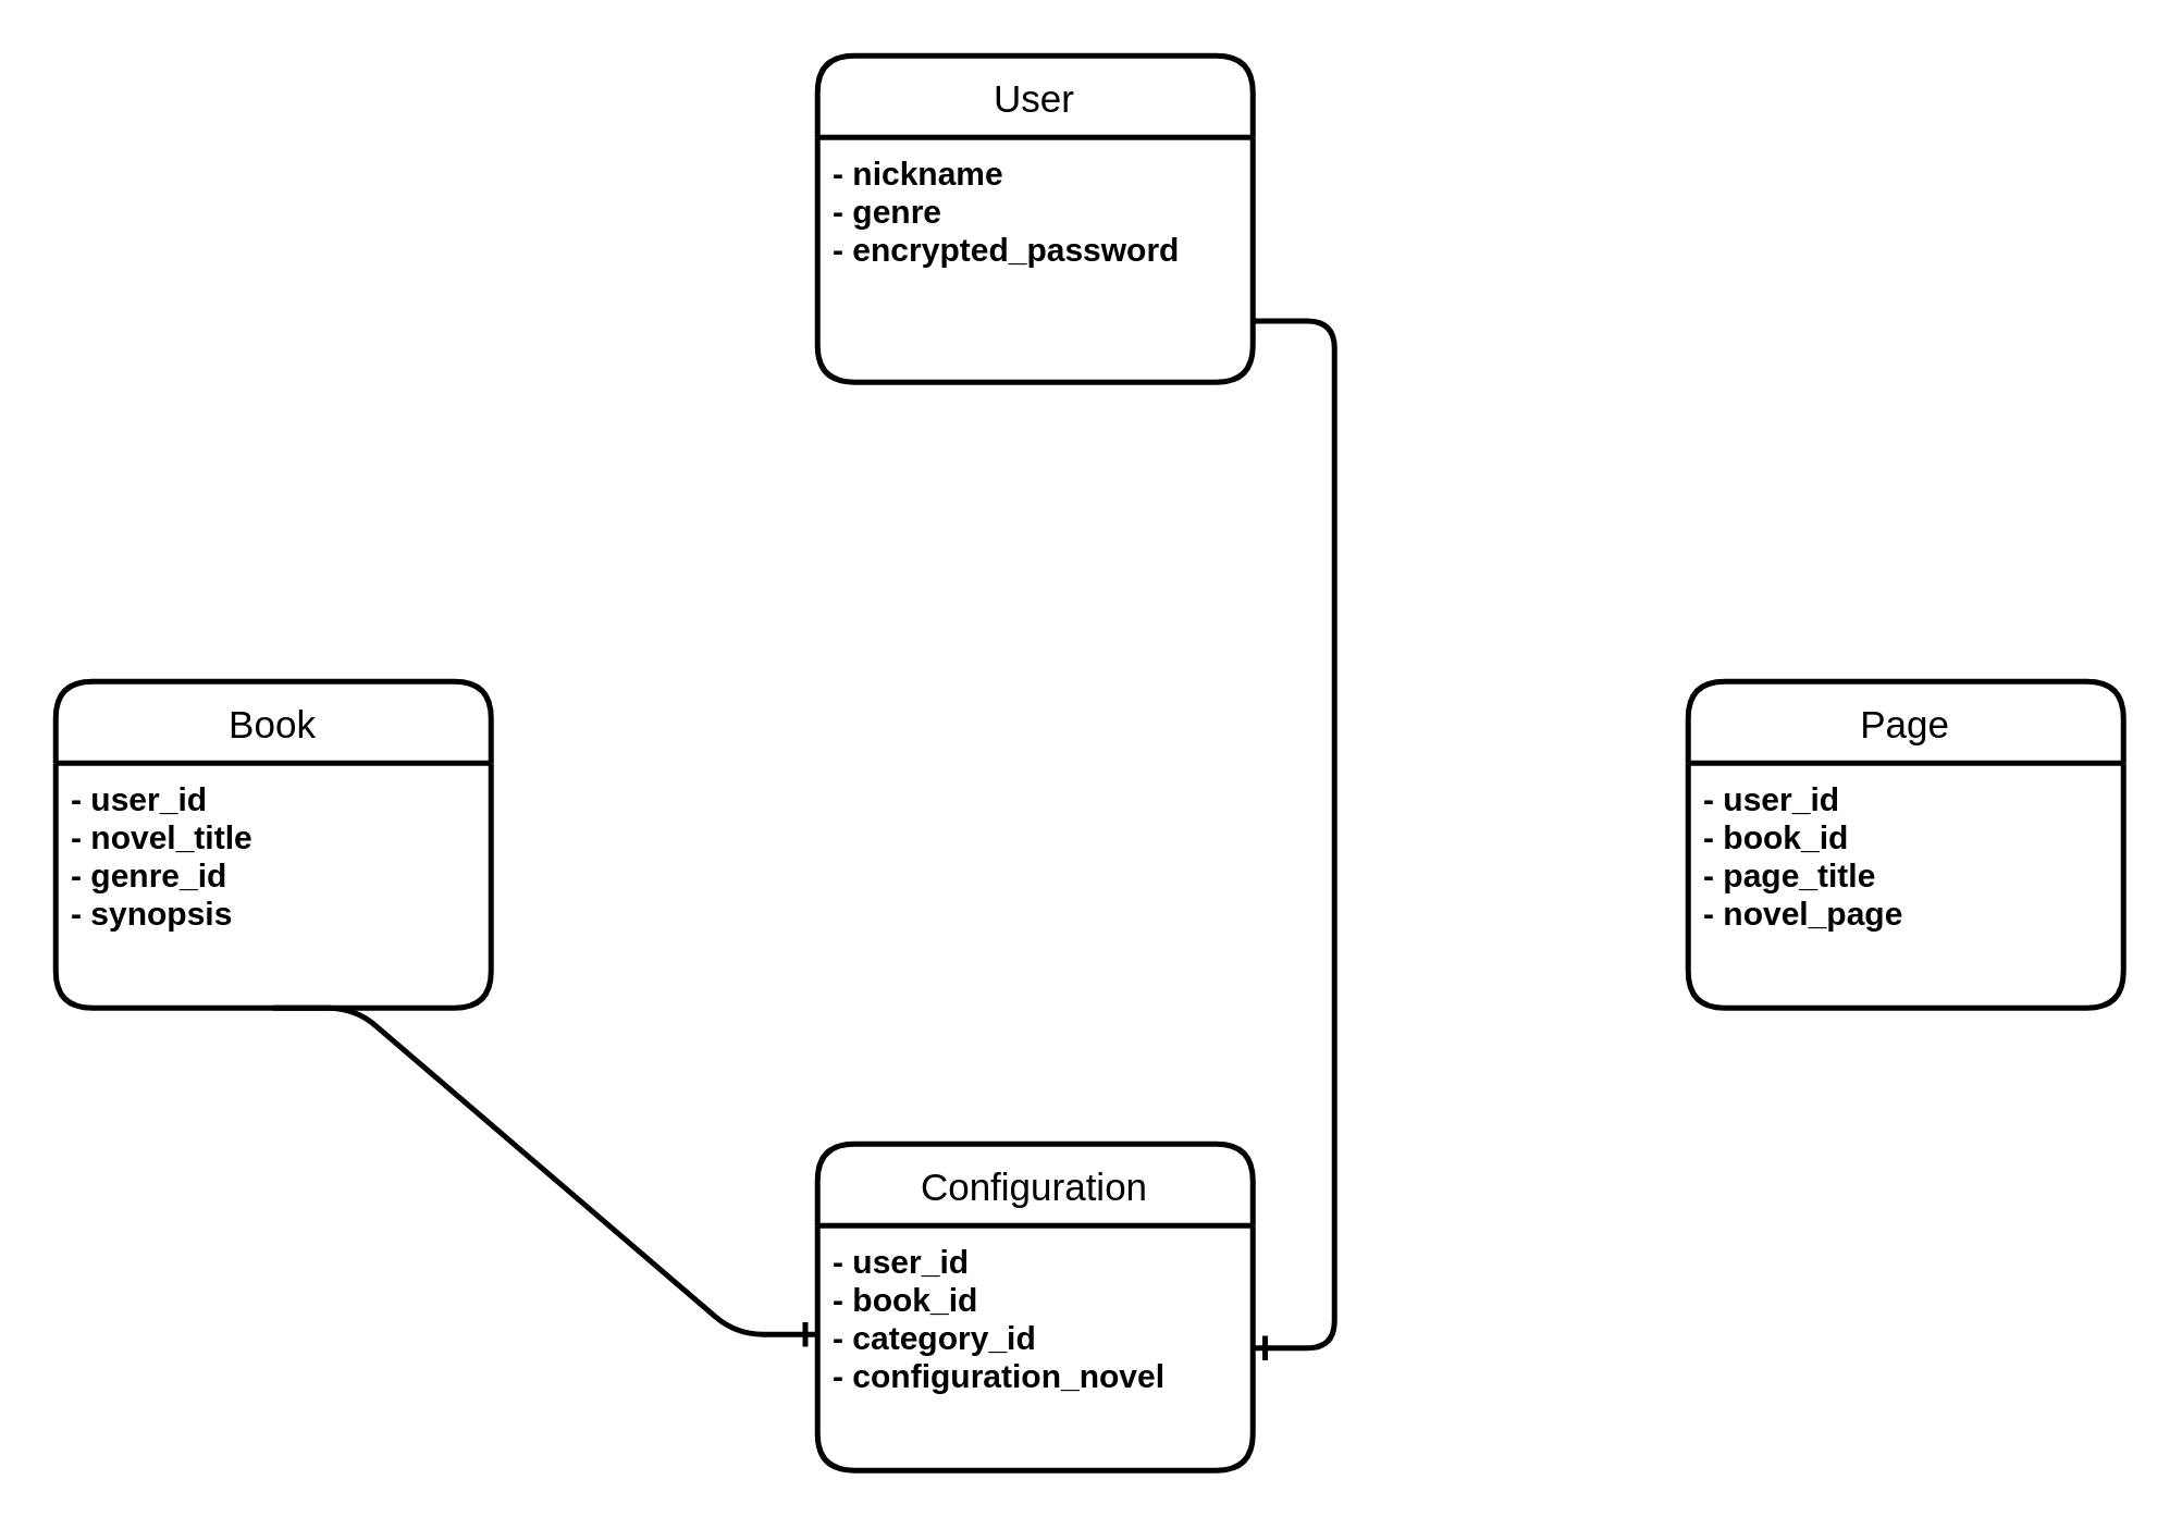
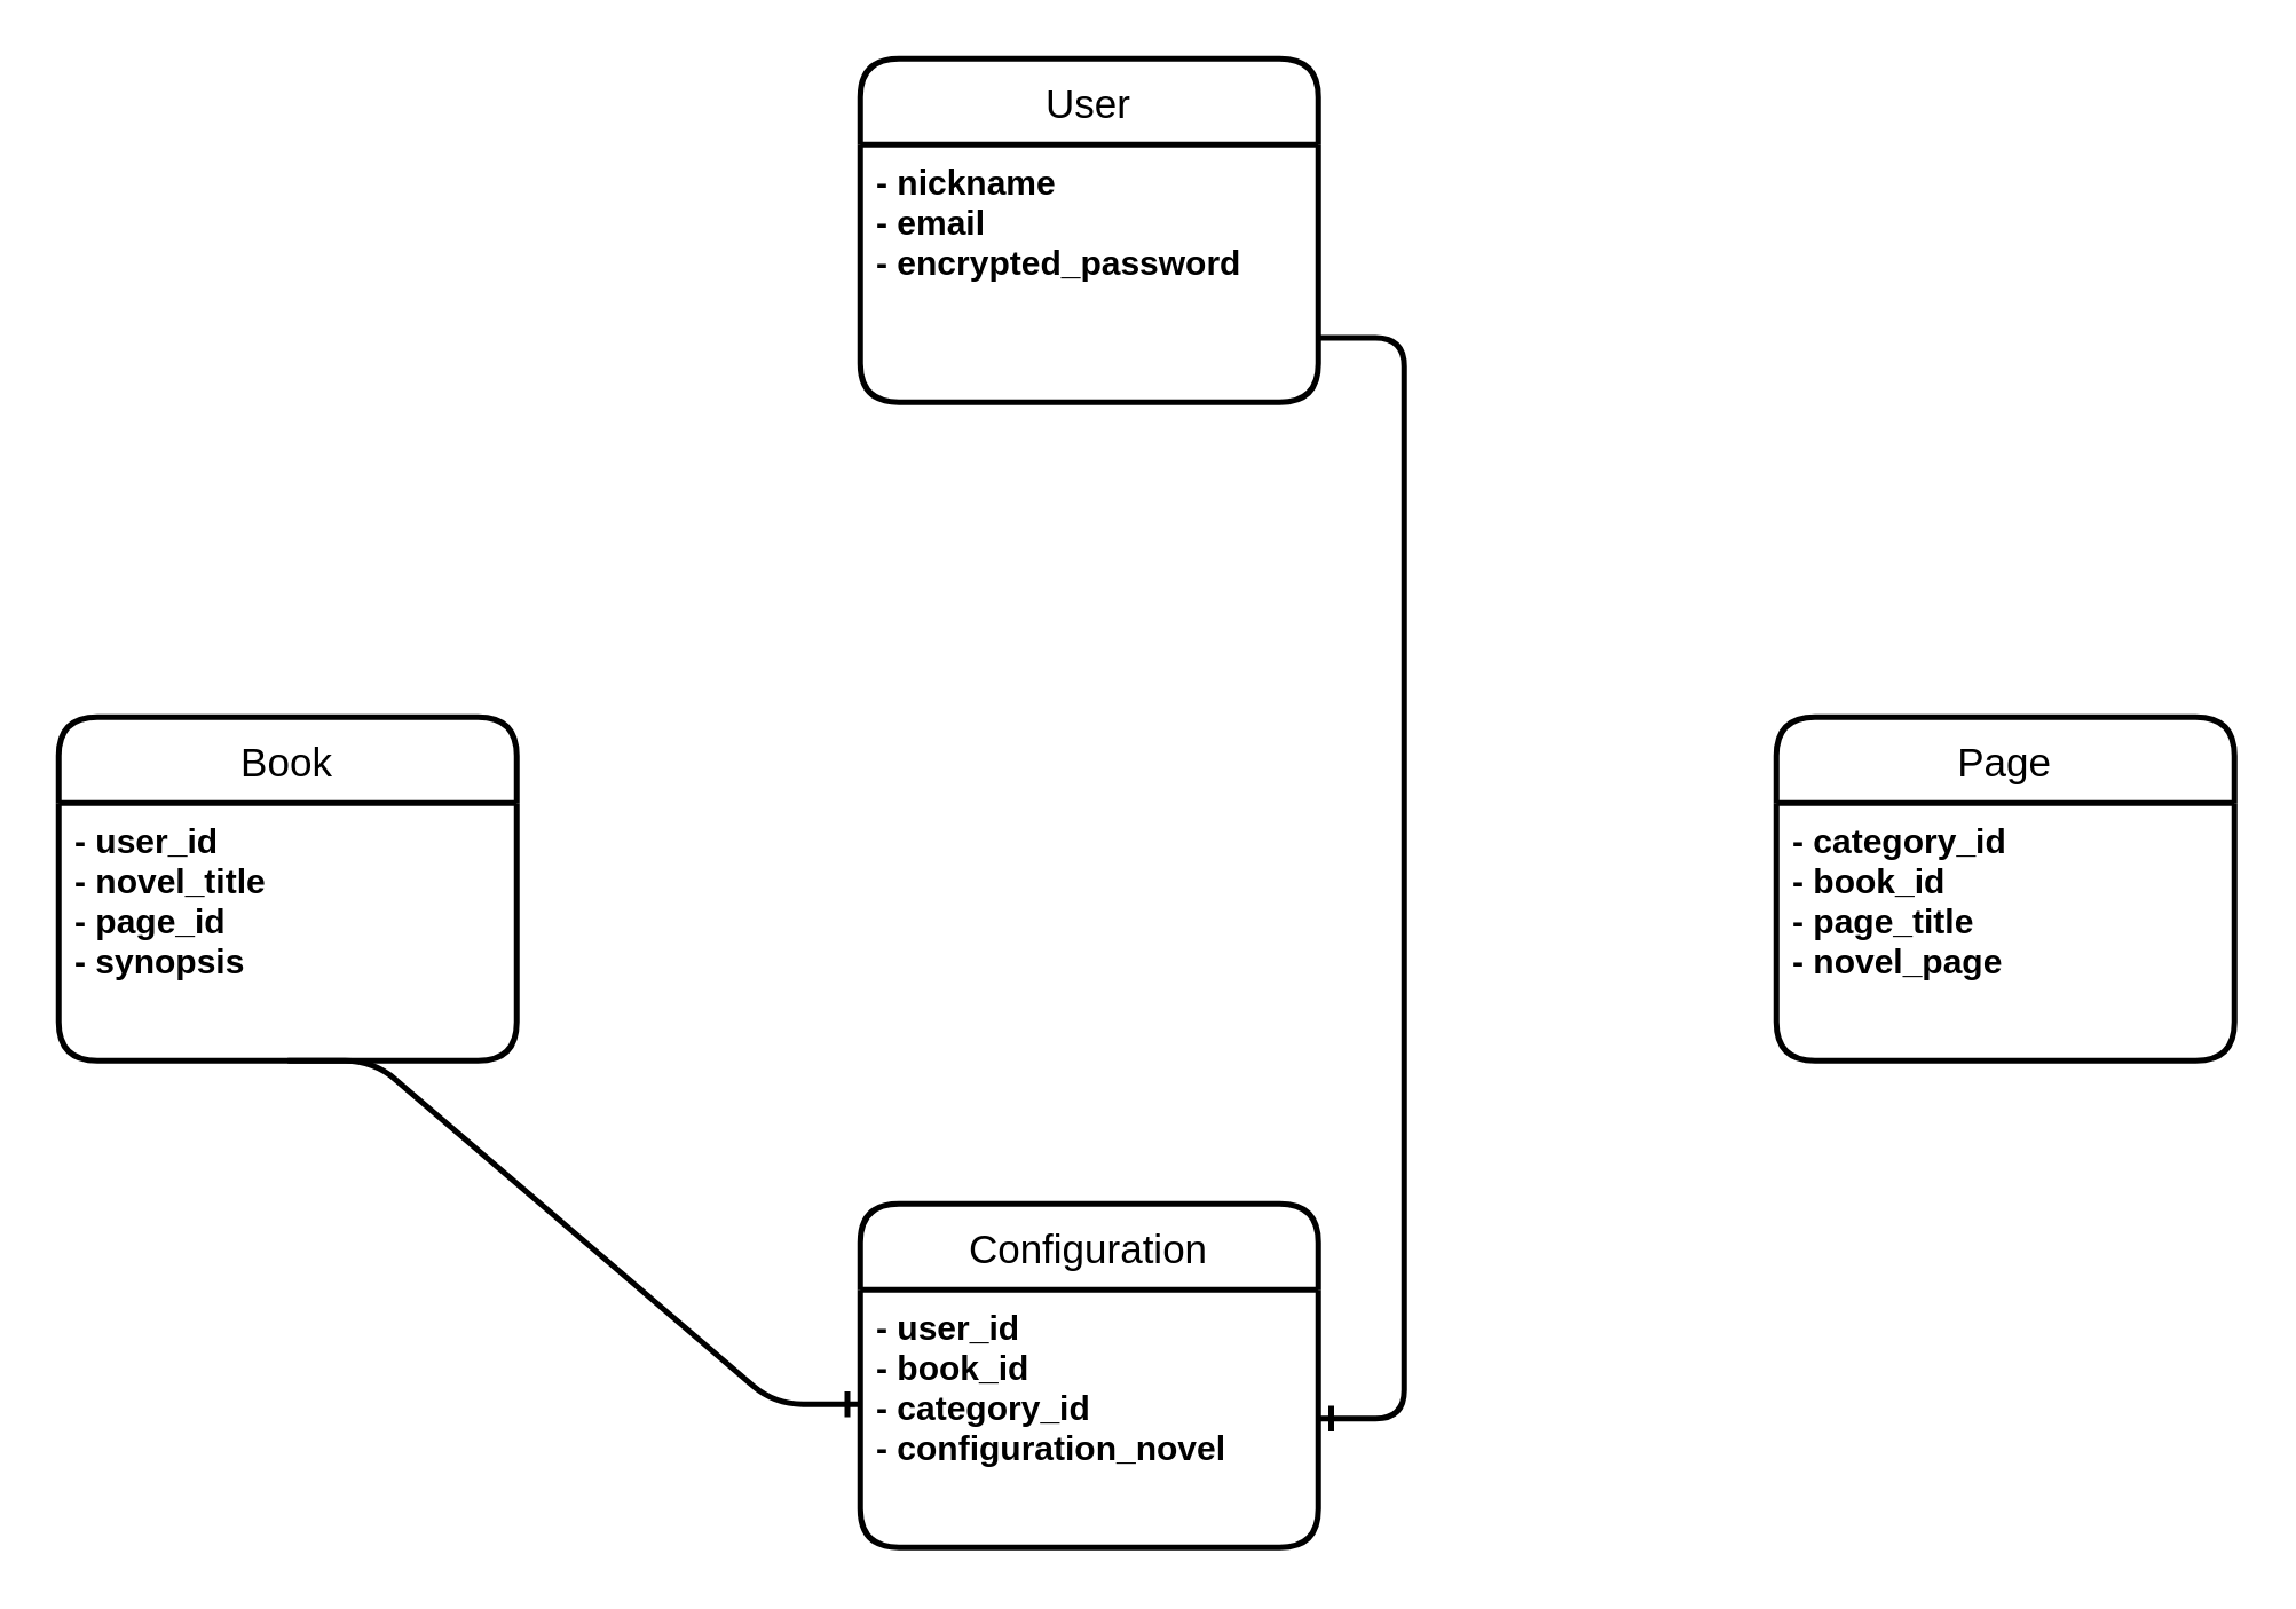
- <mxCell id="3" value="- nickname&#10;- genre&#10;- encrypted_password" style="align=left;strokeColor=none;fillColor=none;spacingLeft=4;fontSize=12;verticalAlign=top;resizable=0;rotatable=0;part=1;fontStyle=1" vertex="1" parent="2"><mxGeometry y="30" width="160" height="90" as="geometry" /></mxCell>
+ <mxCell id="3" value="- nickname&#10;- email&#10;- encrypted_password" style="align=left;strokeColor=none;fillColor=none;spacingLeft=4;fontSize=12;verticalAlign=top;resizable=0;rotatable=0;part=1;fontStyle=1" vertex="1" parent="2"><mxGeometry y="30" width="160" height="90" as="geometry" /></mxCell>
- <mxCell id="9" value="- user_id&#10;- novel_title&#10;- genre_id&#10;- synopsis" style="align=left;strokeColor=none;fillColor=none;spacingLeft=4;fontSize=12;verticalAlign=top;resizable=0;rotatable=0;part=1;fontStyle=1" vertex="1" parent="8"><mxGeometry y="30" width="160" height="90" as="geometry" /></mxCell>
+ <mxCell id="9" value="- user_id&#10;- novel_title&#10;- page_id&#10;- synopsis" style="align=left;strokeColor=none;fillColor=none;spacingLeft=4;fontSize=12;verticalAlign=top;resizable=0;rotatable=0;part=1;fontStyle=1" vertex="1" parent="8"><mxGeometry y="30" width="160" height="90" as="geometry" /></mxCell>
- <mxCell id="5" value="- user_id&#10;- book_id&#10;- page_title&#10;- novel_page" style="align=left;strokeColor=none;fillColor=none;spacingLeft=4;fontSize=12;verticalAlign=top;resizable=0;rotatable=0;part=1;fontStyle=1" vertex="1" parent="4"><mxGeometry y="30" width="160" height="90" as="geometry" /></mxCell>
+ <mxCell id="5" value="- category_id&#10;- book_id&#10;- page_title&#10;- novel_page" style="align=left;strokeColor=none;fillColor=none;spacingLeft=4;fontSize=12;verticalAlign=top;resizable=0;rotatable=0;part=1;fontStyle=1" vertex="1" parent="4"><mxGeometry y="30" width="160" height="90" as="geometry" /></mxCell>
